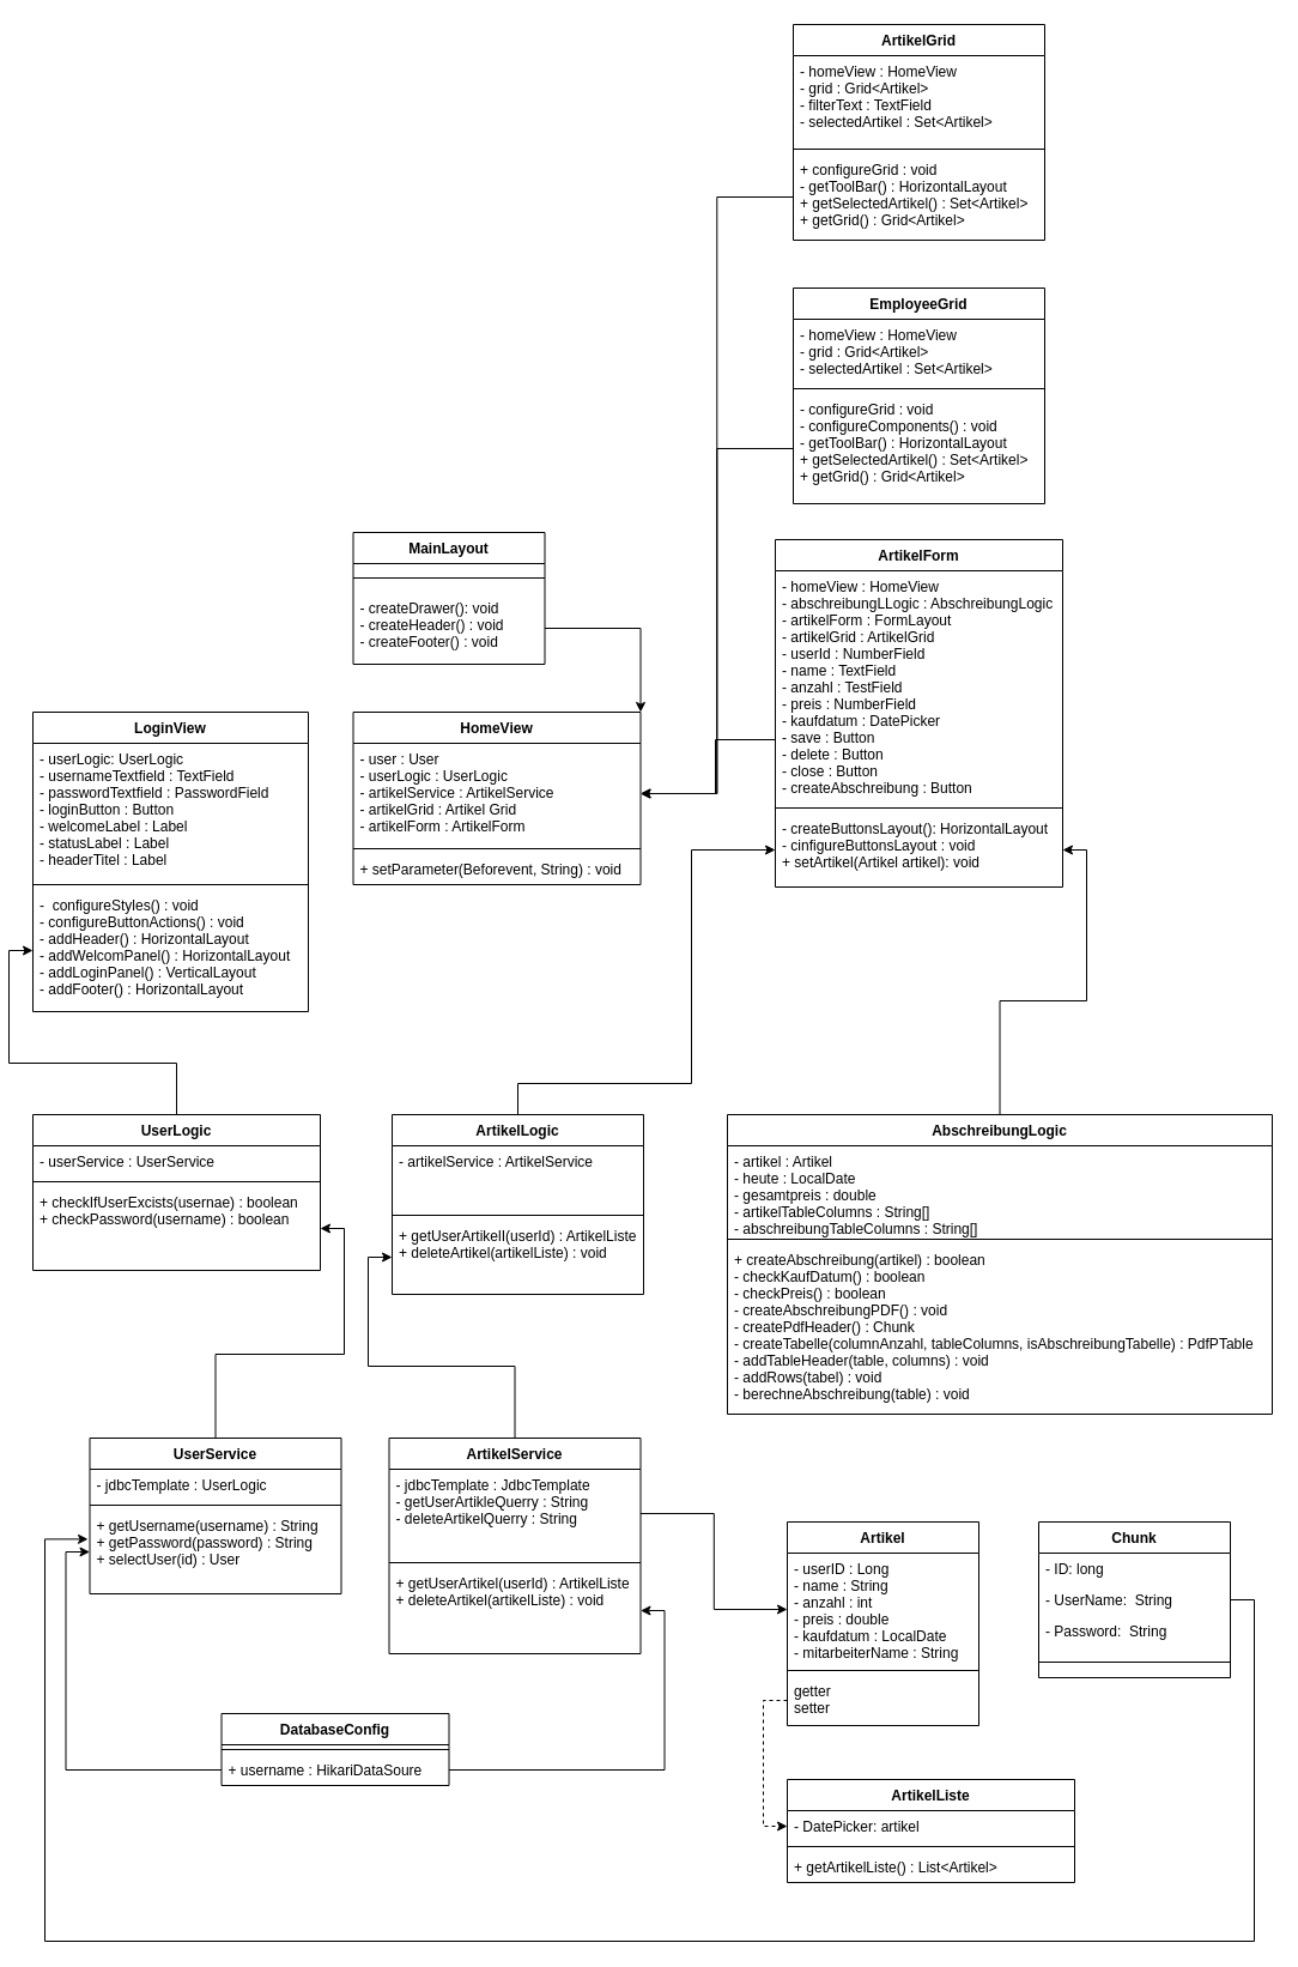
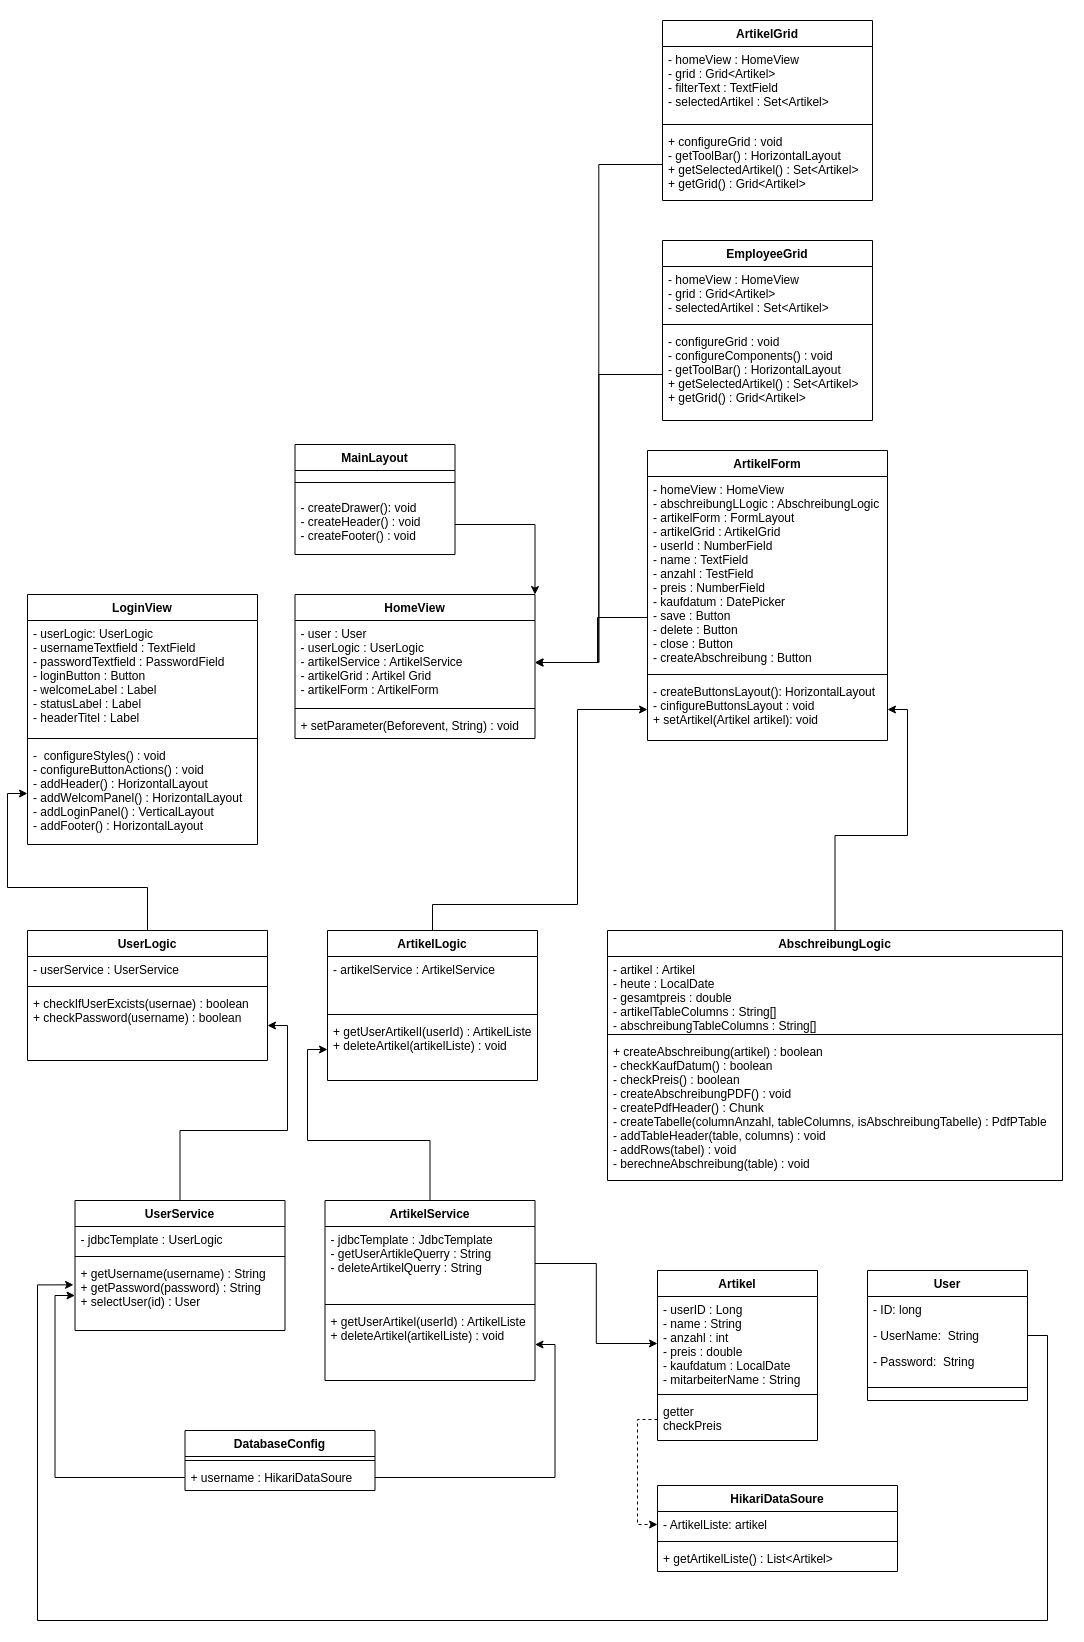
- <mxCell id="33" value="Chunk" style="swimlane;fontStyle=1;align=center;verticalAlign=top;childLayout=stackLayout;horizontal=1;startSize=26;horizontalStack=0;resizeParent=1;resizeParentMax=0;resizeLast=0;collapsible=1;marginBottom=0;" parent="1" vertex="1"><mxGeometry x="860" y="1270" width="160" height="130" as="geometry" /></mxCell>
+ <mxCell id="33" value="User" style="swimlane;fontStyle=1;align=center;verticalAlign=top;childLayout=stackLayout;horizontal=1;startSize=26;horizontalStack=0;resizeParent=1;resizeParentMax=0;resizeLast=0;collapsible=1;marginBottom=0;" parent="1" vertex="1"><mxGeometry x="860" y="1270" width="160" height="130" as="geometry" /></mxCell>
- <mxCell id="9" value="getter &#10;setter" style="text;strokeColor=none;fillColor=none;align=left;verticalAlign=top;spacingLeft=4;spacingRight=4;overflow=hidden;rotatable=0;points=[[0,0.5],[1,0.5]];portConstraint=eastwest;" parent="6" vertex="1"><mxGeometry y="128" width="160" height="42" as="geometry" /></mxCell>
+ <mxCell id="9" value="getter &#10;checkPreis" style="text;strokeColor=none;fillColor=none;align=left;verticalAlign=top;spacingLeft=4;spacingRight=4;overflow=hidden;rotatable=0;points=[[0,0.5],[1,0.5]];portConstraint=eastwest;" parent="6" vertex="1"><mxGeometry y="128" width="160" height="42" as="geometry" /></mxCell>
- <mxCell id="29" value="ArtikelListe" style="swimlane;fontStyle=1;align=center;verticalAlign=top;childLayout=stackLayout;horizontal=1;startSize=26;horizontalStack=0;resizeParent=1;resizeParentMax=0;resizeLast=0;collapsible=1;marginBottom=0;" parent="1" vertex="1"><mxGeometry x="650" y="1485" width="240" height="86" as="geometry" /></mxCell>
+ <mxCell id="29" value="HikariDataSoure" style="swimlane;fontStyle=1;align=center;verticalAlign=top;childLayout=stackLayout;horizontal=1;startSize=26;horizontalStack=0;resizeParent=1;resizeParentMax=0;resizeLast=0;collapsible=1;marginBottom=0;" parent="1" vertex="1"><mxGeometry x="650" y="1485" width="240" height="86" as="geometry" /></mxCell>
- <mxCell id="30" value="- DatePicker: artikel" style="text;strokeColor=none;fillColor=none;align=left;verticalAlign=top;spacingLeft=4;spacingRight=4;overflow=hidden;rotatable=0;points=[[0,0.5],[1,0.5]];portConstraint=eastwest;" parent="29" vertex="1"><mxGeometry y="26" width="240" height="26" as="geometry" /></mxCell>
+ <mxCell id="30" value="- ArtikelListe: artikel" style="text;strokeColor=none;fillColor=none;align=left;verticalAlign=top;spacingLeft=4;spacingRight=4;overflow=hidden;rotatable=0;points=[[0,0.5],[1,0.5]];portConstraint=eastwest;" parent="29" vertex="1"><mxGeometry y="26" width="240" height="26" as="geometry" /></mxCell>
